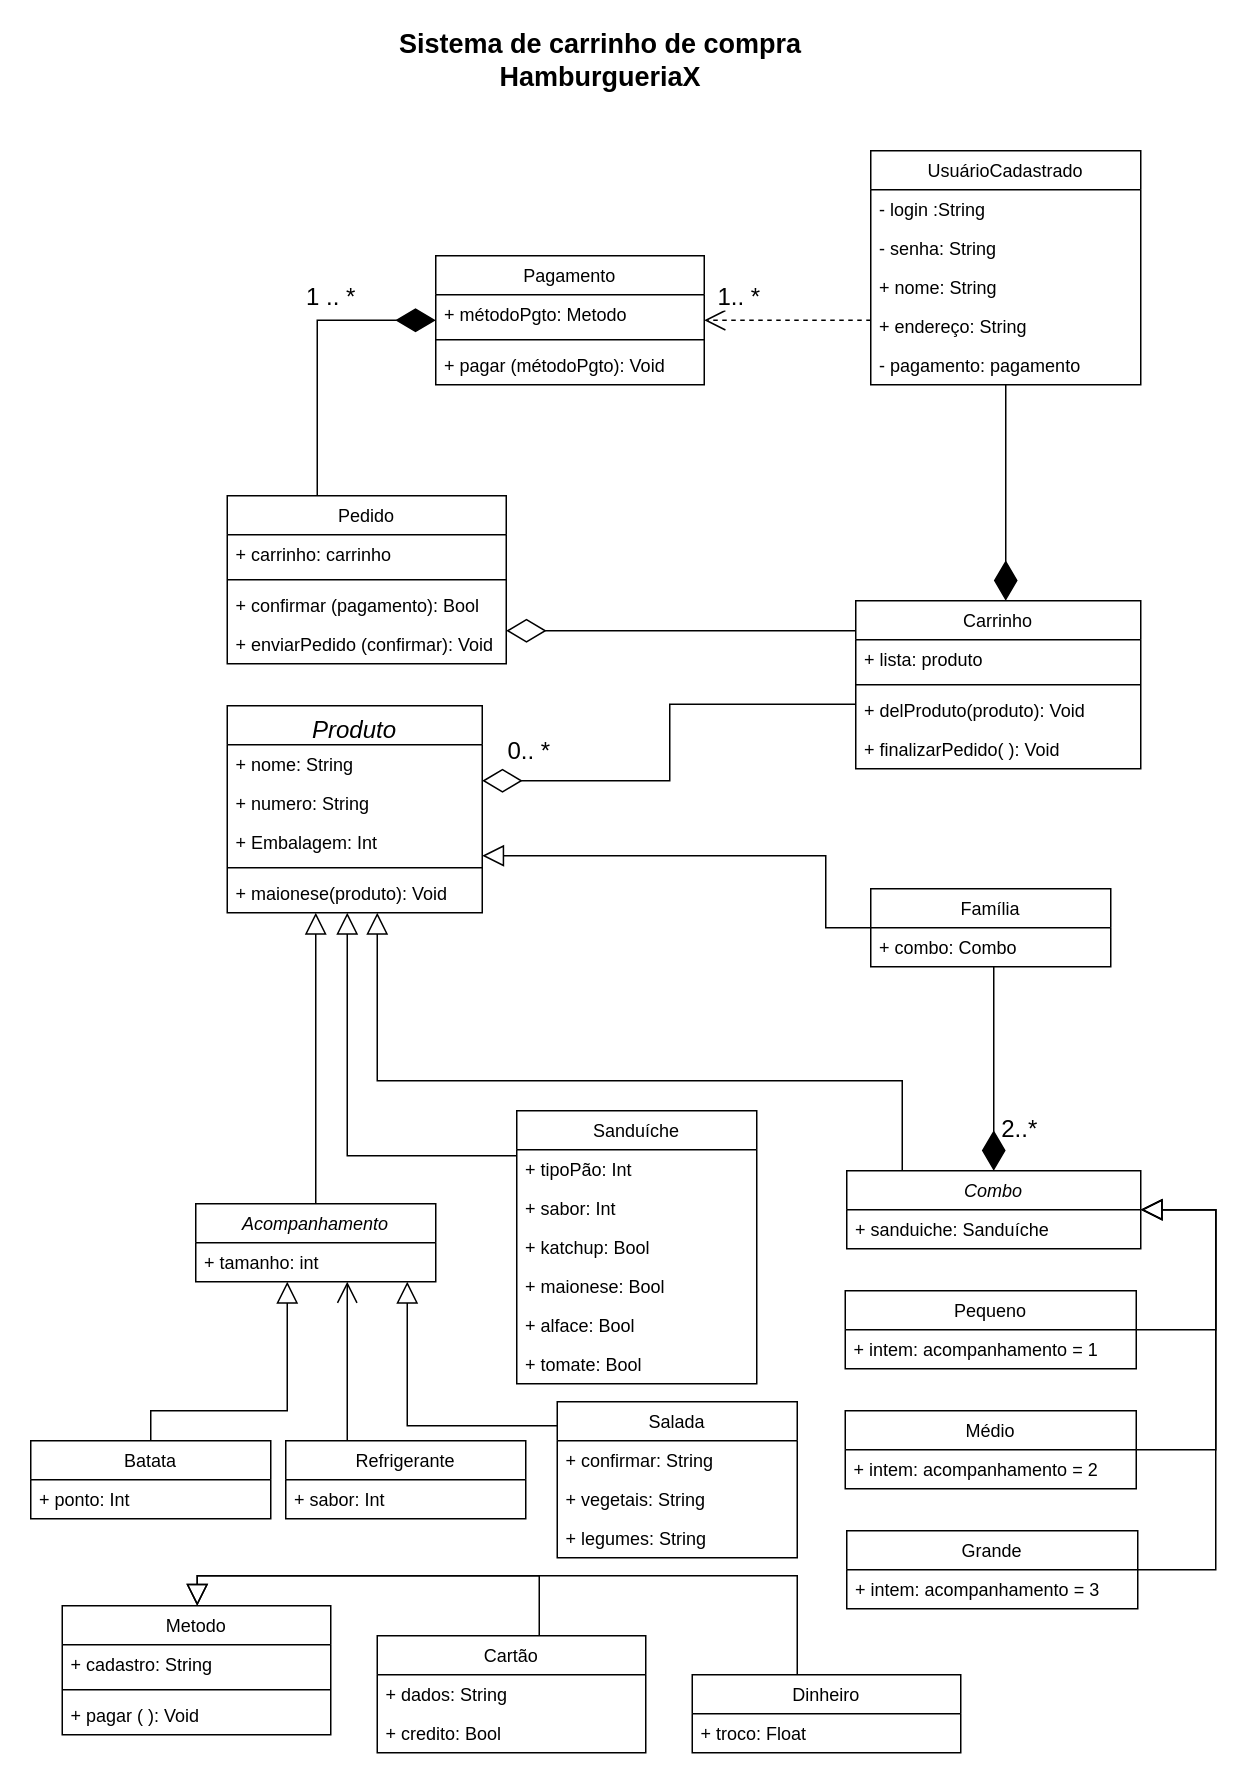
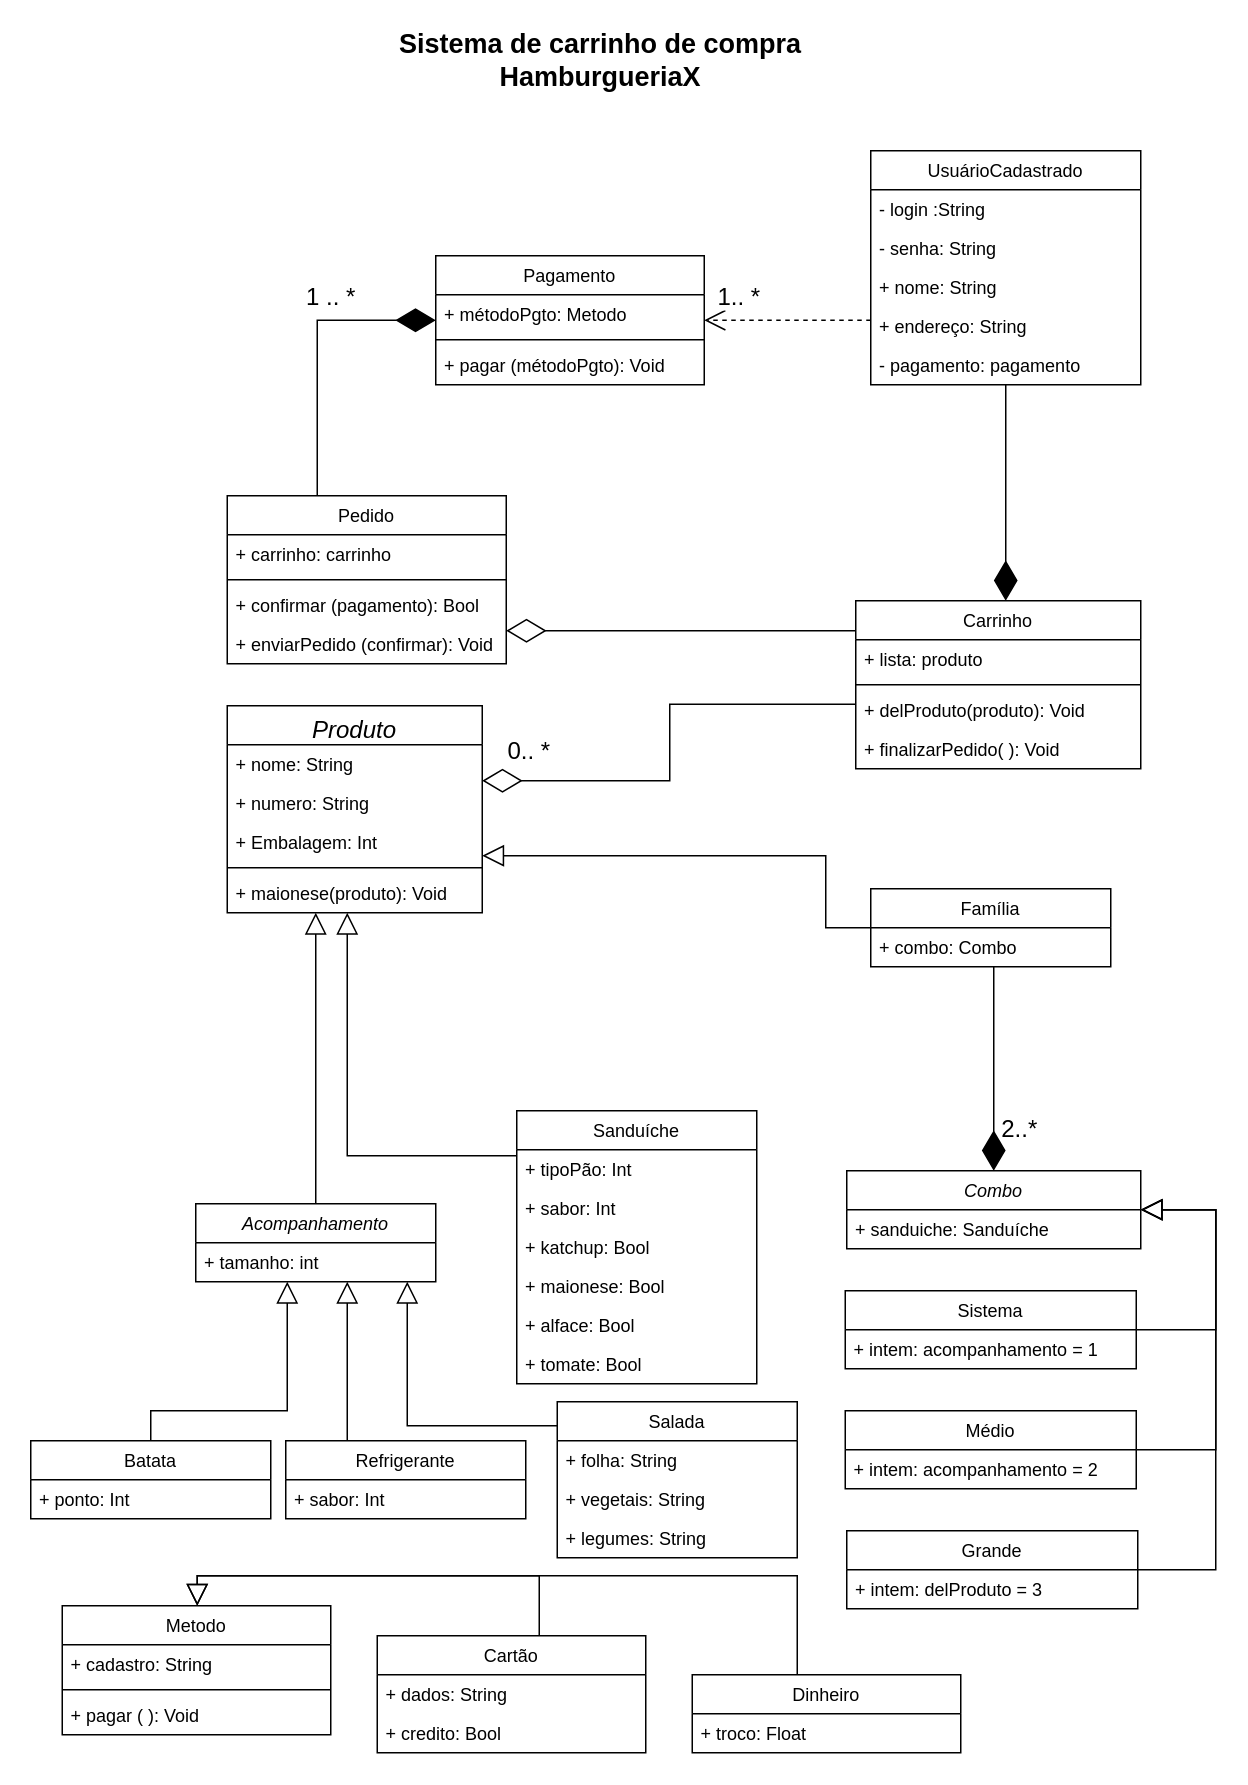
- <mxCell id="13" value="" style="endArrow=block;endFill=0;endSize=12;html=1;rounded=0;edgeStyle=orthogonalEdgeStyle;" parent="1" source="60" target="43" edge="1"><mxGeometry width="160" relative="1" as="geometry"><mxPoint x="394" y="954" as="sourcePoint" /><mxPoint x="261" y="595" as="targetPoint" /><Array as="points"><mxPoint x="601" y="720" /><mxPoint x="251" y="720" /></Array></mxGeometry></mxCell>
- <mxCell id="5" value="" style="endArrow=open;endFill=0;endSize=12;html=1;rounded=0;startSize=12;targetPerimeterSpacing=0;jumpStyle=none;jumpSize=11;edgeStyle=orthogonalEdgeStyle;" parent="1" source="81" target="49" edge="1"><mxGeometry width="160" relative="1" as="geometry"><mxPoint x="14" y="1260" as="sourcePoint" /><mxPoint x="174" y="1186" as="targetPoint" /><Array as="points"><mxPoint x="231" y="910" /><mxPoint x="231" y="910" /></Array></mxGeometry></mxCell>
+ <mxCell id="5" value="" style="endArrow=block;endFill=0;endSize=12;html=1;rounded=0;startSize=12;targetPerimeterSpacing=0;jumpStyle=none;jumpSize=11;edgeStyle=orthogonalEdgeStyle;" parent="1" source="81" target="49" edge="1"><mxGeometry width="160" relative="1" as="geometry"><mxPoint x="14" y="1260" as="sourcePoint" /><mxPoint x="174" y="1186" as="targetPoint" /><Array as="points"><mxPoint x="231" y="910" /><mxPoint x="231" y="910" /></Array></mxGeometry></mxCell>
- <mxCell id="62" value="Pequeno" style="swimlane;fontStyle=0;align=center;verticalAlign=top;childLayout=stackLayout;horizontal=1;startSize=26;horizontalStack=0;resizeParent=1;resizeParentMax=0;resizeLast=0;collapsible=1;marginBottom=0;" parent="1" vertex="1"><mxGeometry x="563" y="860" width="194" height="52" as="geometry" /></mxCell>
+ <mxCell id="62" value="Sistema" style="swimlane;fontStyle=0;align=center;verticalAlign=top;childLayout=stackLayout;horizontal=1;startSize=26;horizontalStack=0;resizeParent=1;resizeParentMax=0;resizeLast=0;collapsible=1;marginBottom=0;" parent="1" vertex="1"><mxGeometry x="563" y="860" width="194" height="52" as="geometry" /></mxCell>
- <mxCell id="84" value="+ confirmar: String" style="text;strokeColor=none;fillColor=none;align=left;verticalAlign=top;spacingLeft=4;spacingRight=4;overflow=hidden;rotatable=0;points=[[0,0.5],[1,0.5]];portConstraint=eastwest;" parent="83" vertex="1"><mxGeometry y="26" width="160" height="26" as="geometry" /></mxCell>
+ <mxCell id="84" value="+ folha: String" style="text;strokeColor=none;fillColor=none;align=left;verticalAlign=top;spacingLeft=4;spacingRight=4;overflow=hidden;rotatable=0;points=[[0,0.5],[1,0.5]];portConstraint=eastwest;" parent="83" vertex="1"><mxGeometry y="26" width="160" height="26" as="geometry" /></mxCell>
- <mxCell id="67" value="+ intem: acompanhamento = 3" style="text;strokeColor=none;fillColor=none;align=left;verticalAlign=top;spacingLeft=4;spacingRight=4;overflow=hidden;rotatable=0;points=[[0,0.5],[1,0.5]];portConstraint=eastwest;" parent="66" vertex="1"><mxGeometry y="26" width="194" height="26" as="geometry" /></mxCell>
+ <mxCell id="67" value="+ intem: delProduto = 3" style="text;strokeColor=none;fillColor=none;align=left;verticalAlign=top;spacingLeft=4;spacingRight=4;overflow=hidden;rotatable=0;points=[[0,0.5],[1,0.5]];portConstraint=eastwest;" parent="66" vertex="1"><mxGeometry y="26" width="194" height="26" as="geometry" /></mxCell>
